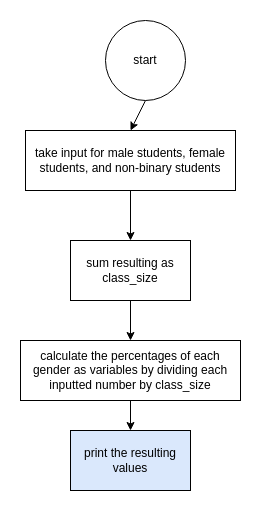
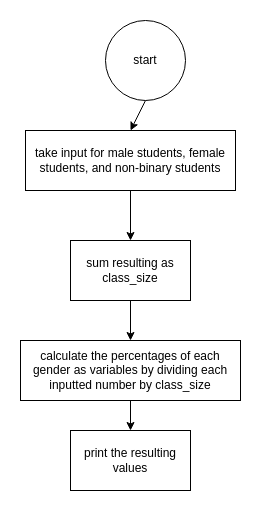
- <mxCell id="10" value="print the resulting values" style="rounded=0;whiteSpace=wrap;html=1;fillColor=#dae8fc;" vertex="1" parent="1"><mxGeometry x="70" y="430" width="120" height="60" as="geometry" /></mxCell>
+ <mxCell id="10" value="print the resulting values" style="rounded=0;whiteSpace=wrap;html=1;" vertex="1" parent="1"><mxGeometry x="70" y="430" width="120" height="60" as="geometry" /></mxCell>
